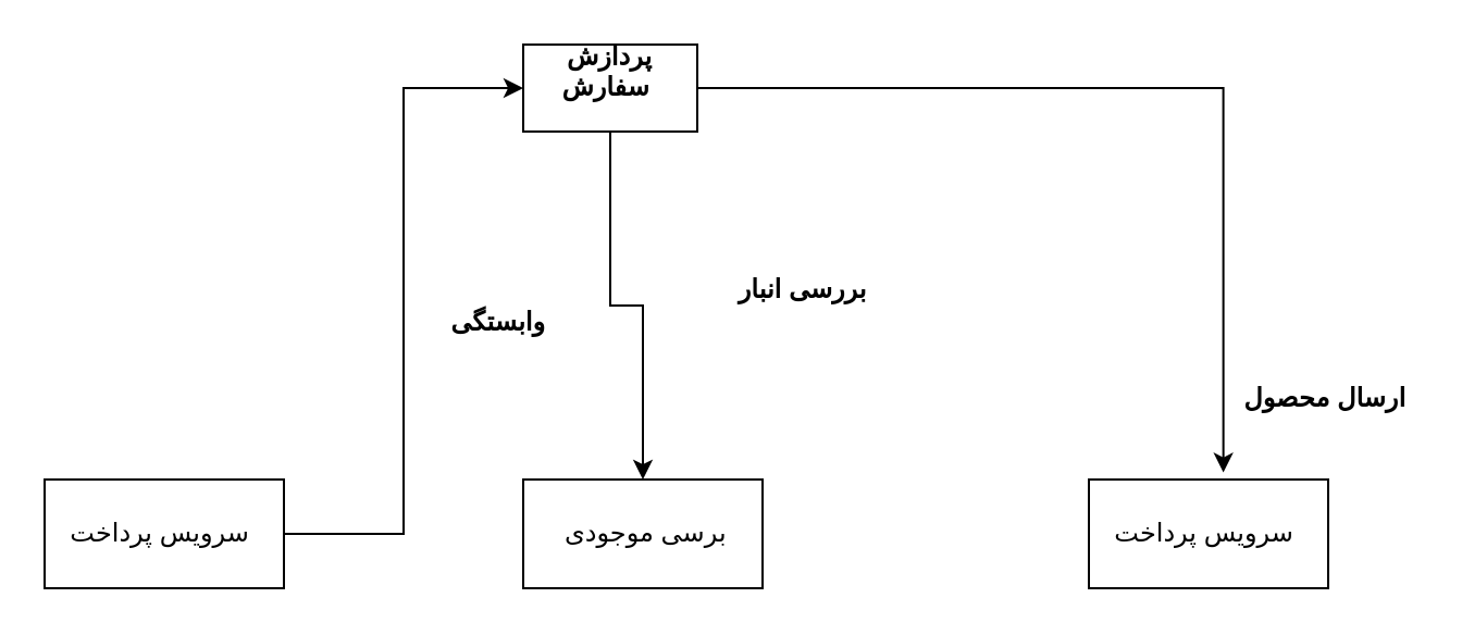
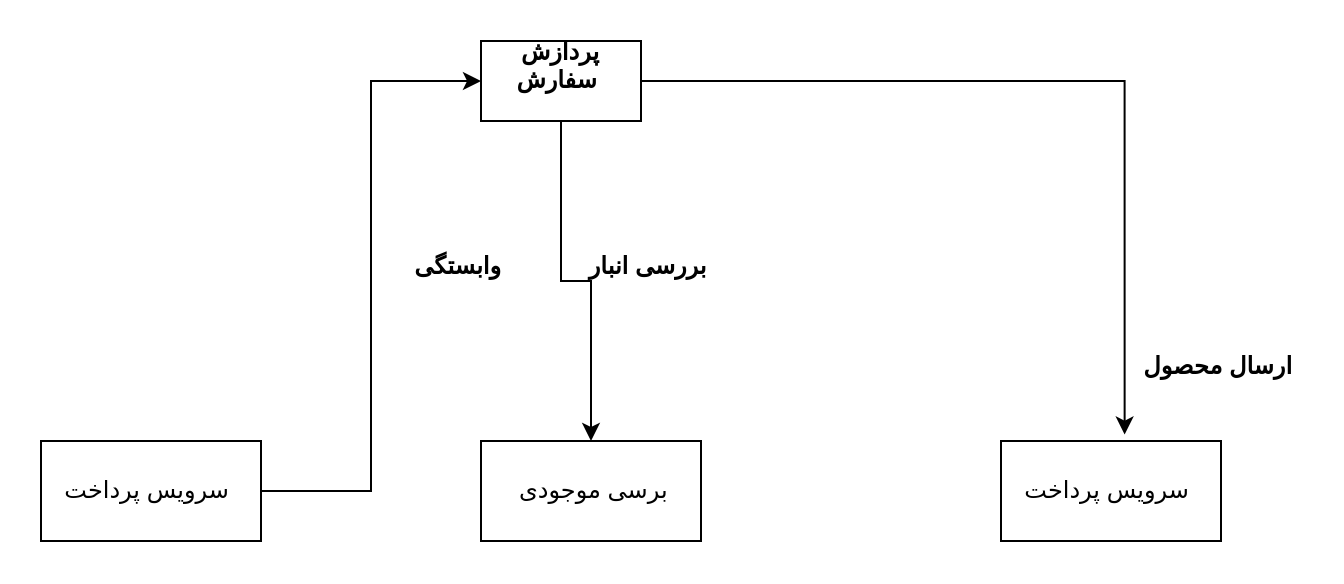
- <mxCell id="10" value="بررسی انبار&amp;nbsp;" style="text;align=center;fontStyle=1;verticalAlign=middle;spacingLeft=3;spacingRight=3;strokeColor=none;rotatable=0;points=[[0,0.5],[1,0.5]];portConstraint=eastwest;html=1;" vertex="1" parent="1"><mxGeometry x="330" y="120" width="80" height="26" as="geometry" /></mxCell>
+ <mxCell id="10" value="بررسی انبار&amp;nbsp;" style="text;align=center;fontStyle=1;verticalAlign=middle;spacingLeft=3;spacingRight=3;strokeColor=none;rotatable=0;points=[[0,0.5],[1,0.5]];portConstraint=eastwest;html=1;" vertex="1" parent="1"><mxGeometry x="285" y="120" width="80" height="26" as="geometry" /></mxCell>
- <mxCell id="11" value="وابستگی&amp;nbsp;" style="text;align=center;fontStyle=1;verticalAlign=middle;spacingLeft=3;spacingRight=3;strokeColor=none;rotatable=0;points=[[0,0.5],[1,0.5]];portConstraint=eastwest;html=1;" vertex="1" parent="1"><mxGeometry x="190" y="135" width="80" height="26" as="geometry" /></mxCell>
+ <mxCell id="11" value="وابستگی&amp;nbsp;" style="text;align=center;fontStyle=1;verticalAlign=middle;spacingLeft=3;spacingRight=3;strokeColor=none;rotatable=0;points=[[0,0.5],[1,0.5]];portConstraint=eastwest;html=1;" vertex="1" parent="1"><mxGeometry x="190" y="120" width="80" height="26" as="geometry" /></mxCell>
